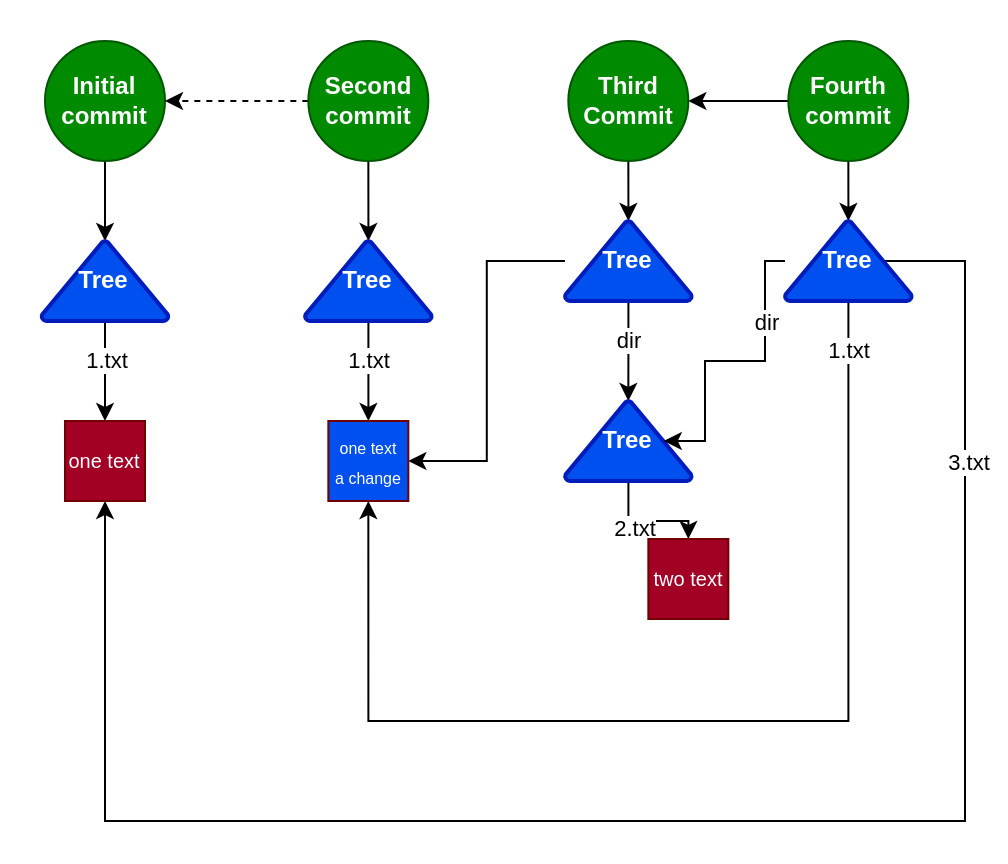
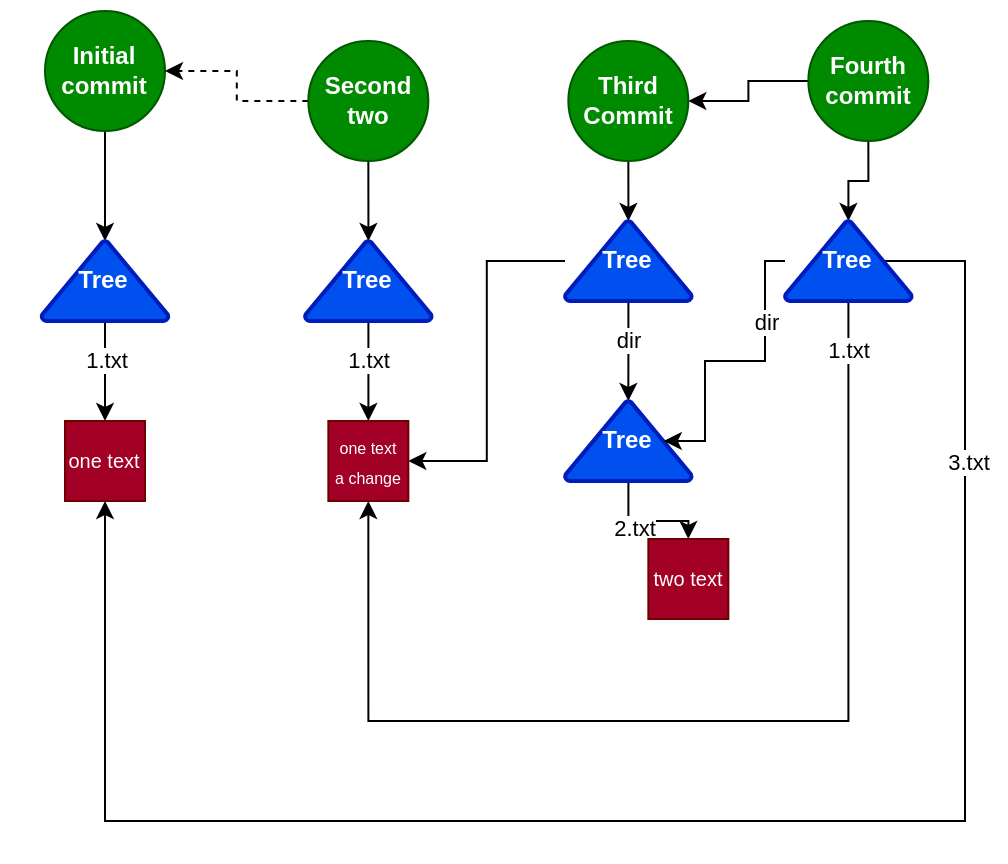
- <mxCell id="13" value="Initial commit" style="ellipse;whiteSpace=wrap;html=1;aspect=fixed;fillColor=#008a00;strokeColor=#005700;fontColor=#ffffff;fontStyle=1" parent="1" vertex="1"><mxGeometry x="22" y="20" width="60" height="60" as="geometry" /></mxCell>
+ <mxCell id="13" value="Initial commit" style="ellipse;whiteSpace=wrap;html=1;aspect=fixed;fillColor=#008a00;strokeColor=#005700;fontColor=#ffffff;fontStyle=1" parent="1" vertex="1"><mxGeometry x="22" y="5" width="60" height="60" as="geometry" /></mxCell>
- <mxCell id="20" value="Second&lt;br&gt;commit" style="ellipse;whiteSpace=wrap;html=1;aspect=fixed;fillColor=#008a00;strokeColor=#005700;fontColor=#ffffff;fontStyle=1" parent="1" vertex="1"><mxGeometry x="153.67" y="20" width="60" height="60" as="geometry" /></mxCell>
+ <mxCell id="20" value="Second&lt;br&gt;two" style="ellipse;whiteSpace=wrap;html=1;aspect=fixed;fillColor=#008a00;strokeColor=#005700;fontColor=#ffffff;fontStyle=1" parent="1" vertex="1"><mxGeometry x="153.67" y="20" width="60" height="60" as="geometry" /></mxCell>
- <mxCell id="27" value="Fourth commit" style="ellipse;whiteSpace=wrap;html=1;aspect=fixed;fillColor=#008a00;strokeColor=#005700;fontColor=#ffffff;fontStyle=1" parent="1" vertex="1"><mxGeometry x="393.67" y="20" width="60" height="60" as="geometry" /></mxCell>
+ <mxCell id="27" value="Fourth commit" style="ellipse;whiteSpace=wrap;html=1;aspect=fixed;fillColor=#008a00;strokeColor=#005700;fontColor=#ffffff;fontStyle=1" parent="1" vertex="1"><mxGeometry x="403.67" y="10" width="60" height="60" as="geometry" /></mxCell>
- <mxCell id="24" value="&lt;span style=&quot;font-weight: normal ; font-size: 8px&quot;&gt;&lt;font style=&quot;font-size: 8px&quot;&gt;one text&lt;br&gt;a change&lt;br&gt;&lt;/font&gt;&lt;/span&gt;" style="whiteSpace=wrap;html=1;aspect=fixed;fillColor=#0050ef;strokeColor=#6F0000;fontColor=#ffffff;fontStyle=1;" parent="1" vertex="1"><mxGeometry x="163.67" y="210" width="40" height="40" as="geometry" /></mxCell>
+ <mxCell id="24" value="&lt;span style=&quot;font-weight: normal ; font-size: 8px&quot;&gt;&lt;font style=&quot;font-size: 8px&quot;&gt;one text&lt;br&gt;a change&lt;br&gt;&lt;/font&gt;&lt;/span&gt;" style="whiteSpace=wrap;html=1;aspect=fixed;fillColor=#a20025;strokeColor=#6F0000;fontColor=#ffffff;fontStyle=1" parent="1" vertex="1"><mxGeometry x="163.67" y="210" width="40" height="40" as="geometry" /></mxCell>
